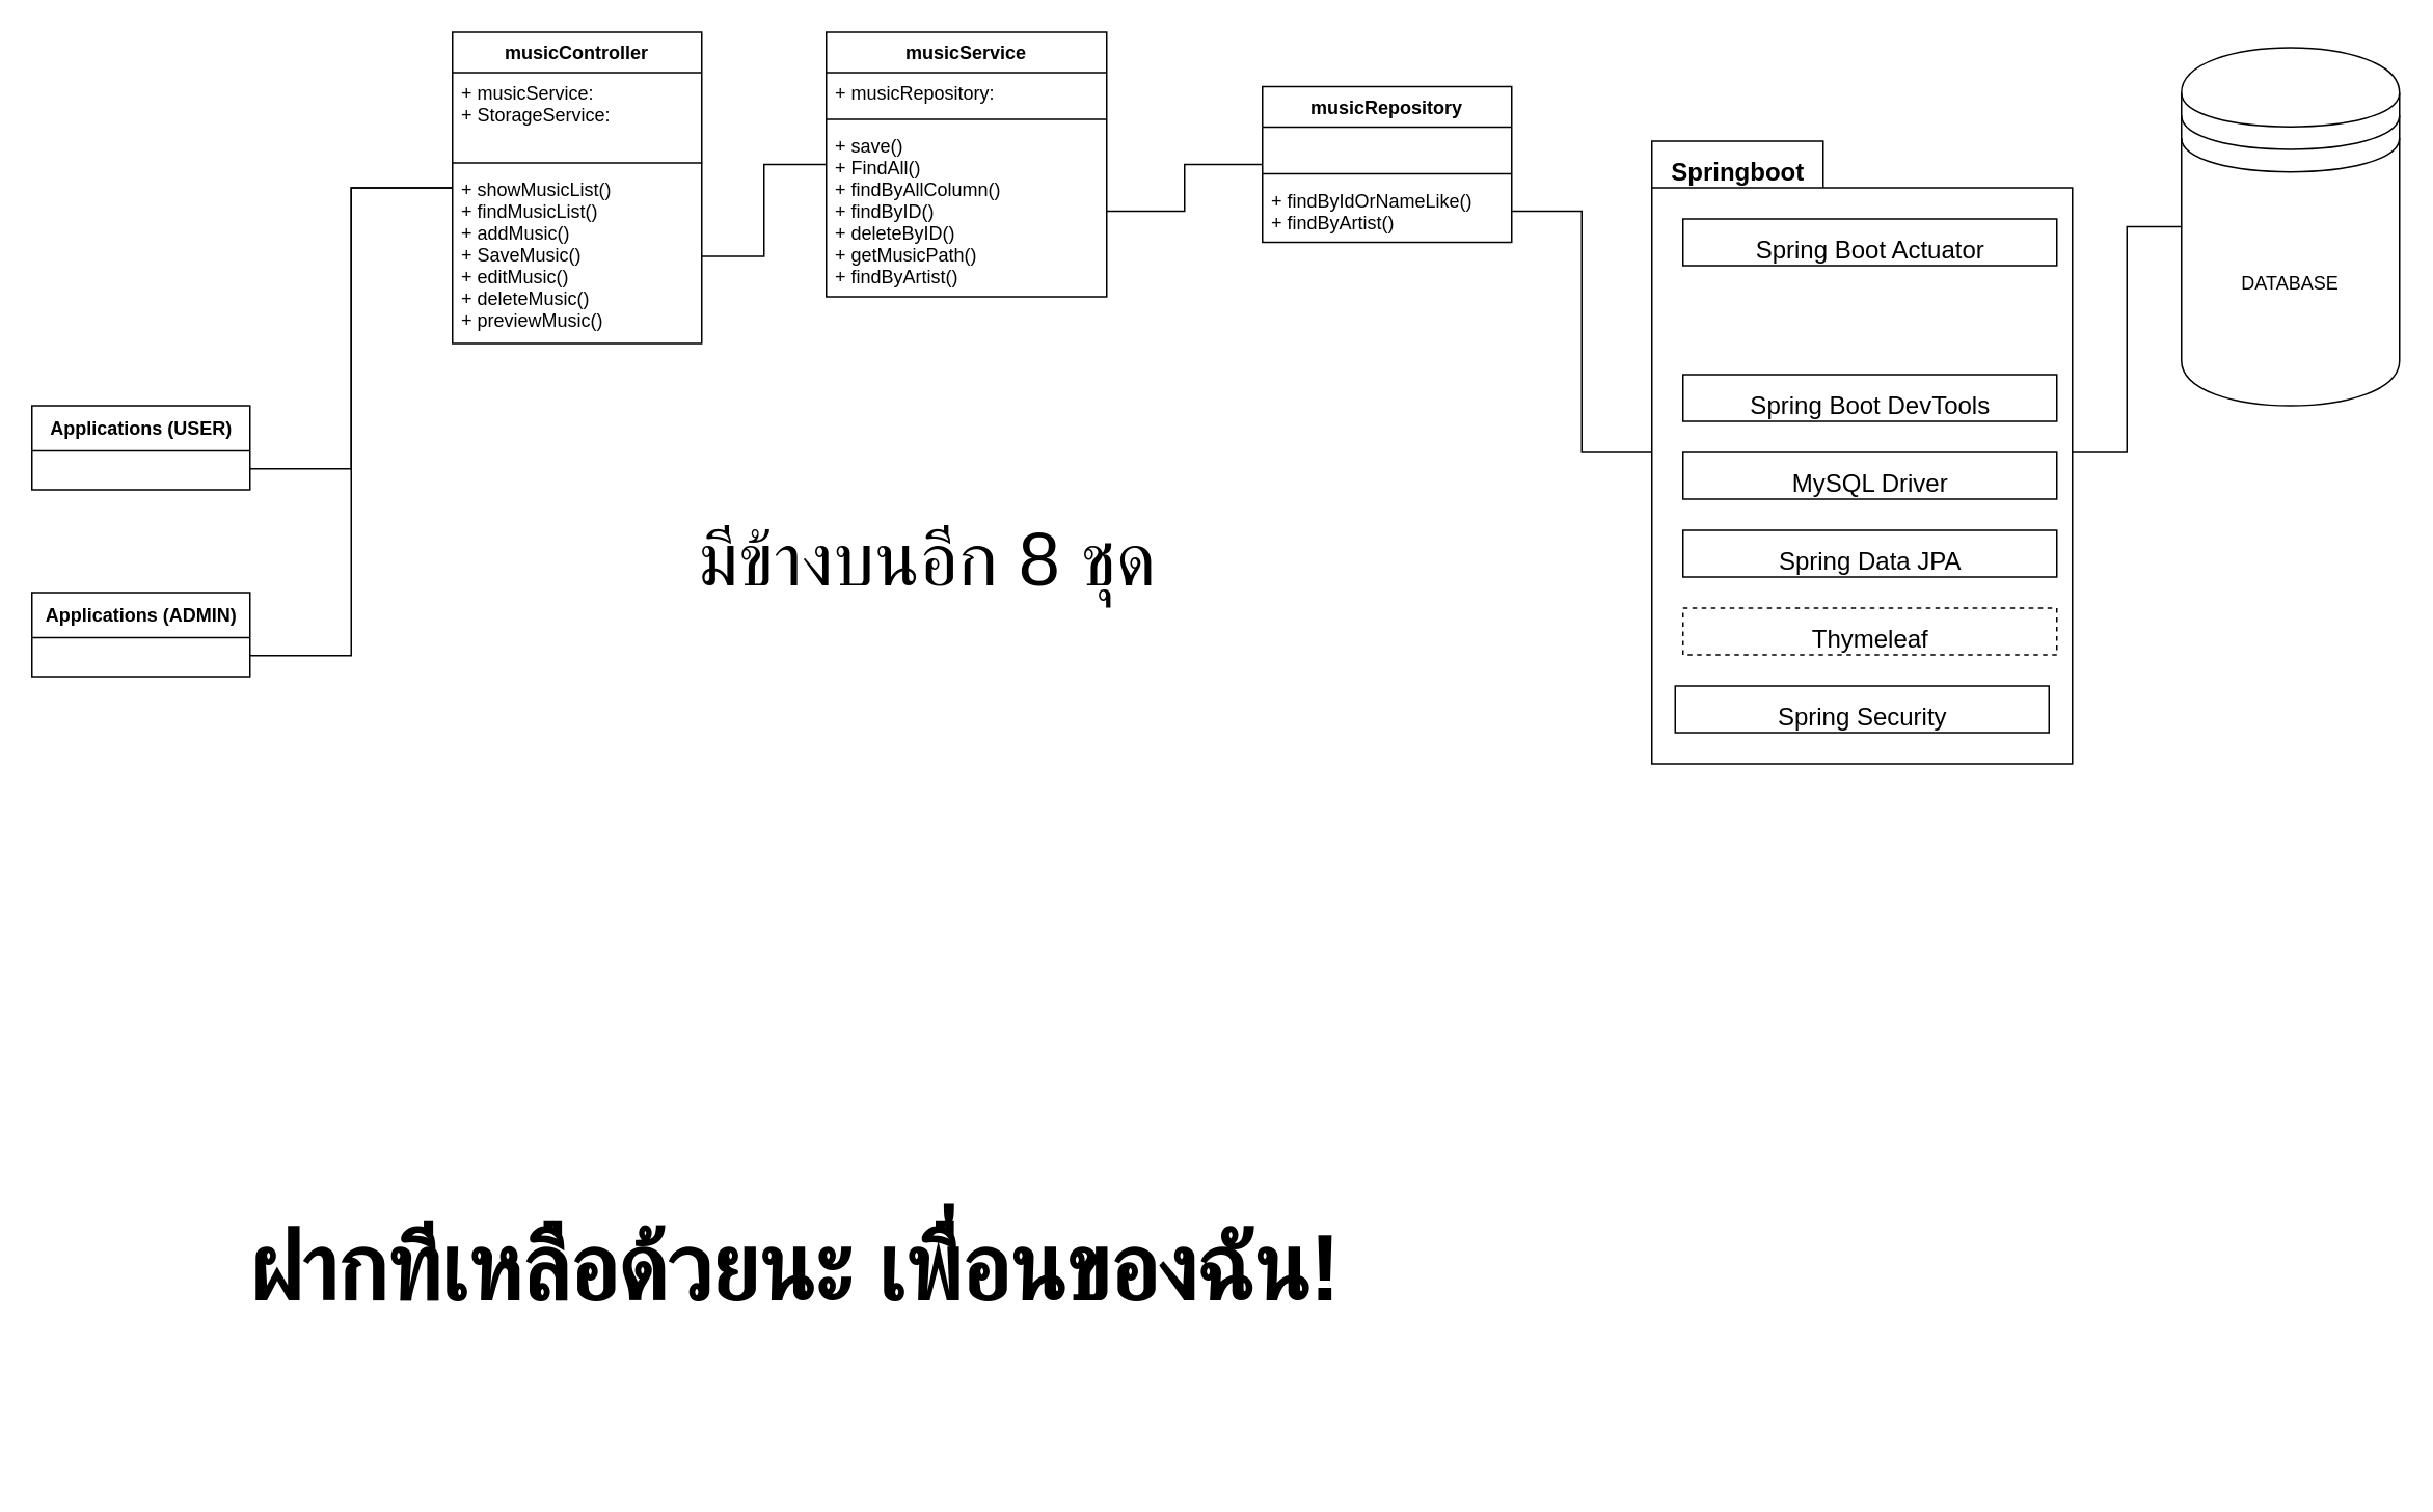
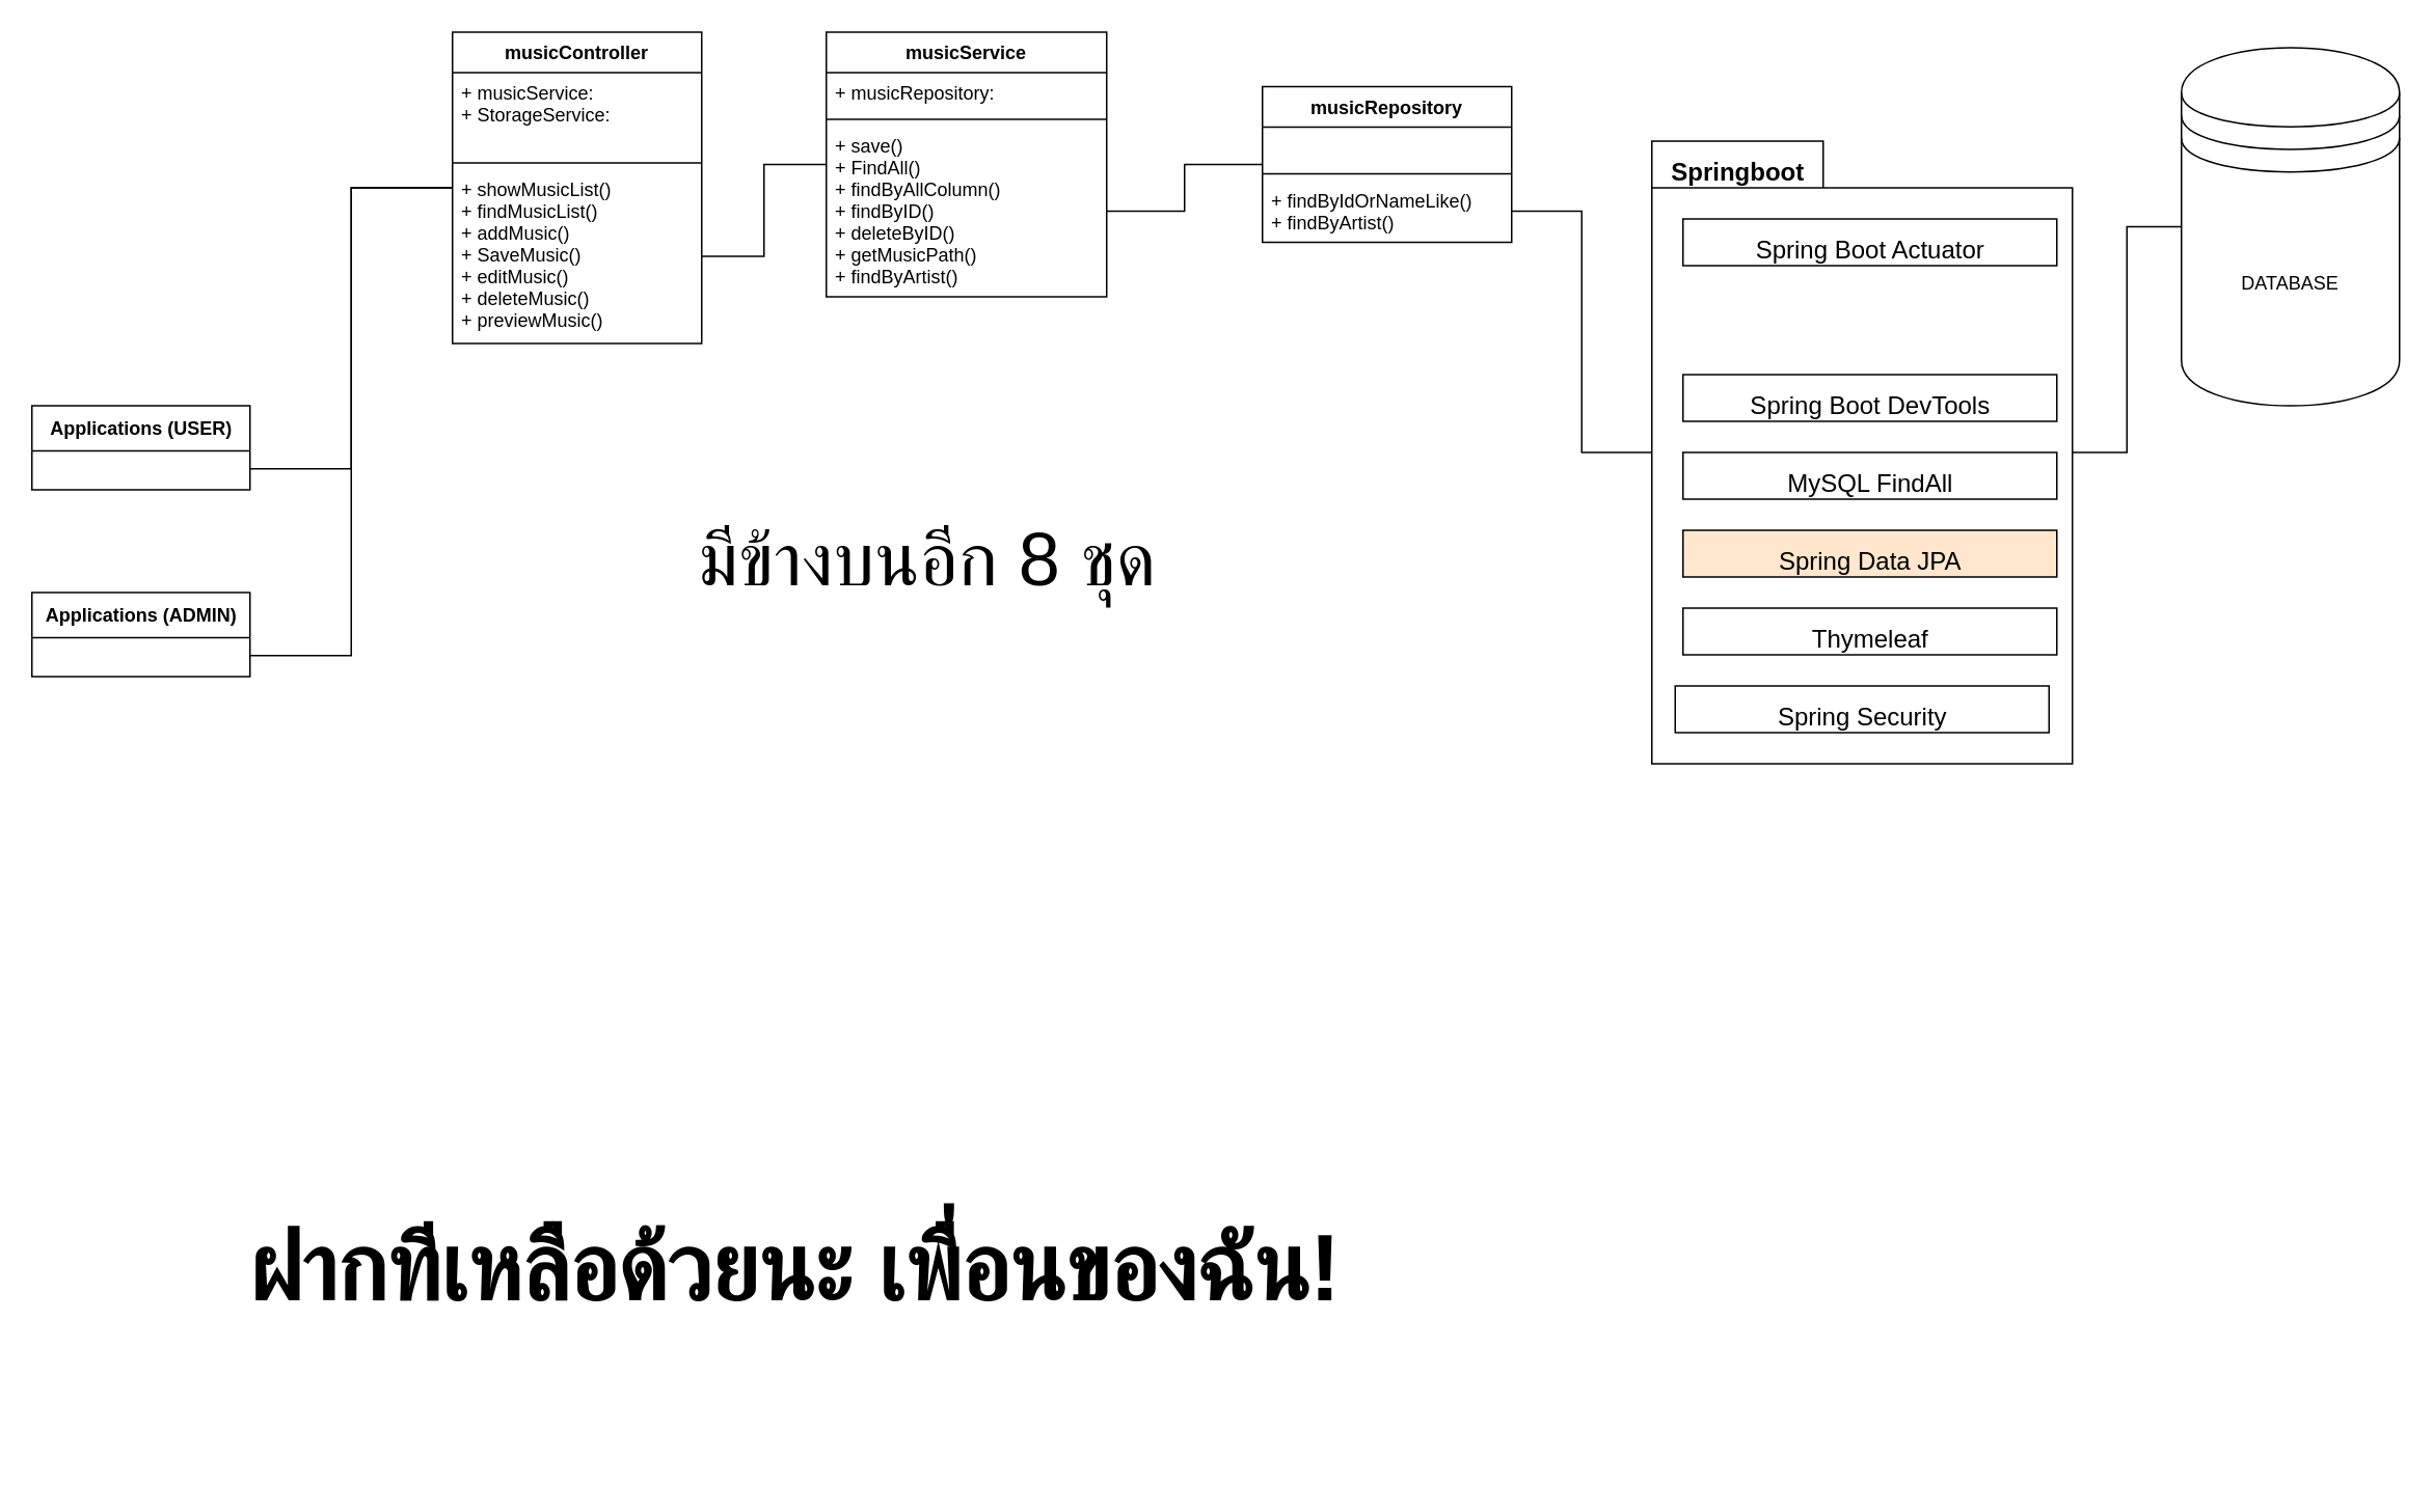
- <mxCell id="26" value="&lt;font style=&quot;font-size: 16px;&quot;&gt;MySQL Driver&lt;/font&gt;" style="html=1;fontSize=30;" parent="23" vertex="1"><mxGeometry x="20" y="200" width="240" height="30" as="geometry" /></mxCell>
+ <mxCell id="26" value="&lt;font style=&quot;font-size: 16px;&quot;&gt;MySQL FindAll&lt;/font&gt;" style="html=1;fontSize=30;" parent="23" vertex="1"><mxGeometry x="20" y="200" width="240" height="30" as="geometry" /></mxCell>
- <mxCell id="27" value="&lt;font style=&quot;font-size: 16px;&quot;&gt;Spring Data JPA&lt;/font&gt;" style="html=1;fontSize=30;" parent="23" vertex="1"><mxGeometry x="20" y="250" width="240" height="30" as="geometry" /></mxCell>
+ <mxCell id="27" value="&lt;font style=&quot;font-size: 16px;&quot;&gt;Spring Data JPA&lt;/font&gt;" style="html=1;fontSize=30;fillColor=#ffe6cc;" parent="23" vertex="1"><mxGeometry x="20" y="250" width="240" height="30" as="geometry" /></mxCell>
- <mxCell id="28" value="&lt;font style=&quot;font-size: 16px;&quot;&gt;Thymeleaf&lt;/font&gt;" style="html=1;fontSize=30;dashed=1;" parent="23" vertex="1"><mxGeometry x="20" y="300" width="240" height="30" as="geometry" /></mxCell>
+ <mxCell id="28" value="&lt;font style=&quot;font-size: 16px;&quot;&gt;Thymeleaf&lt;/font&gt;" style="html=1;fontSize=30;" parent="23" vertex="1"><mxGeometry x="20" y="300" width="240" height="30" as="geometry" /></mxCell>
